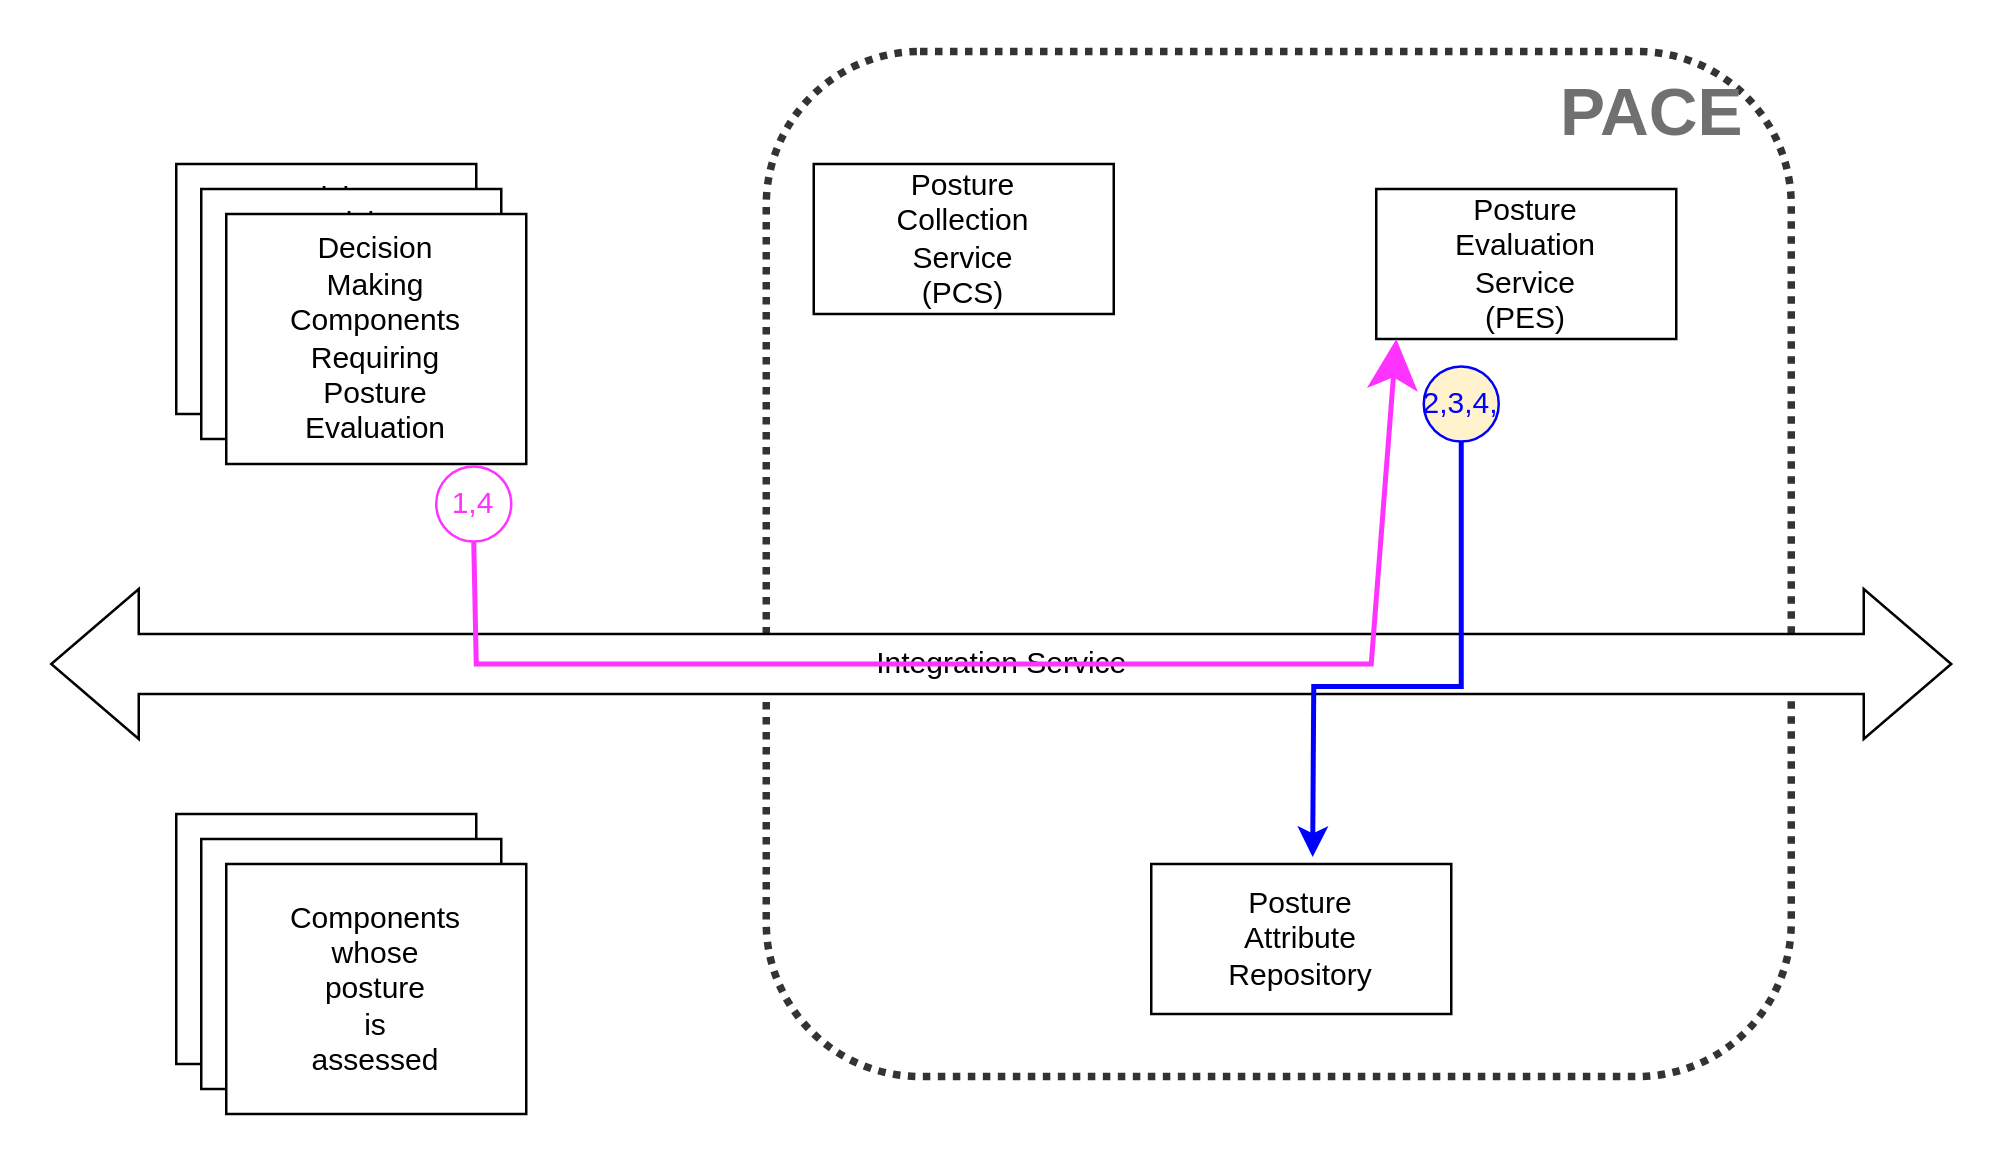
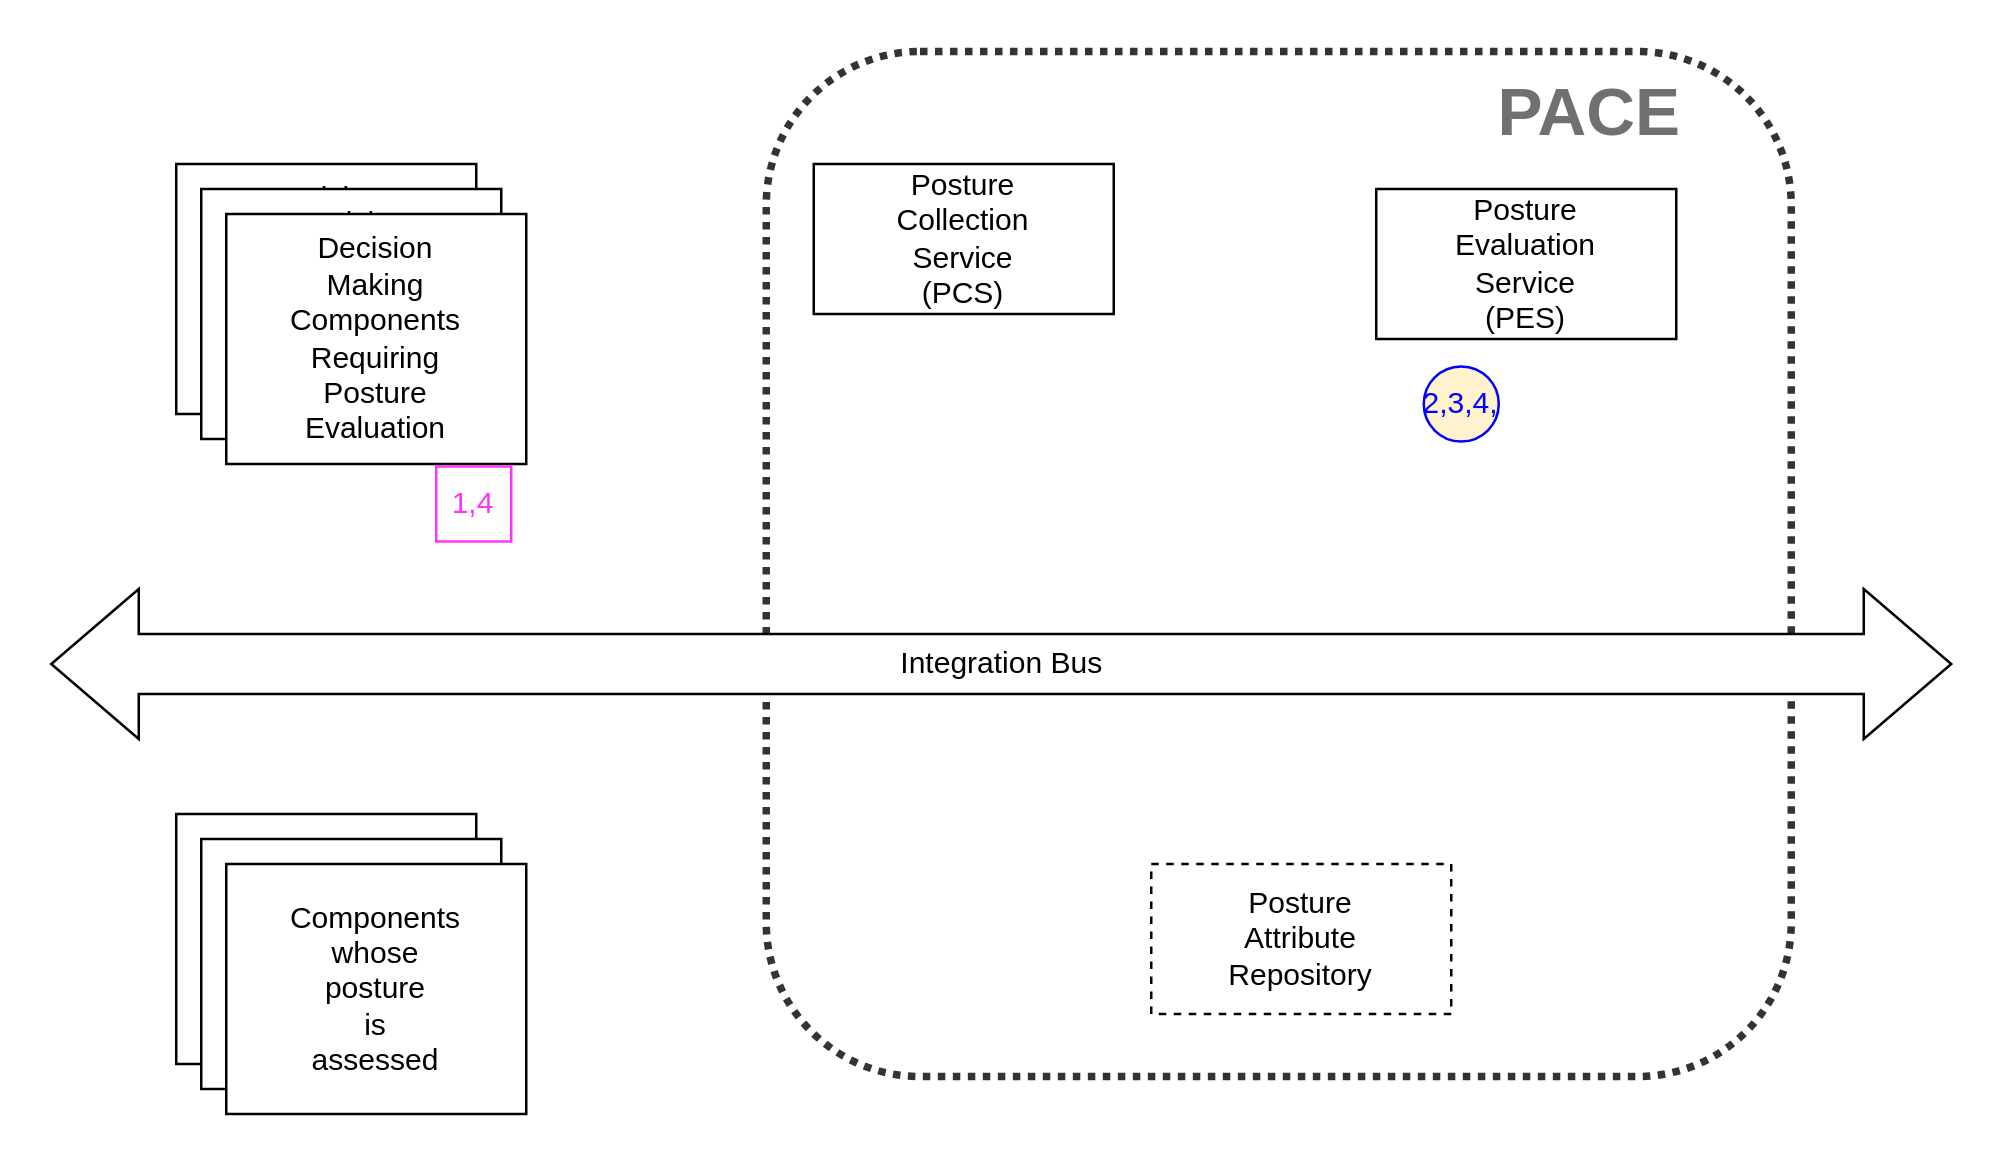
- <mxCell id="12" value="&lt;font color=&quot;#707070&quot;&gt;PACE&lt;/font&gt;" style="text;html=1;resizable=0;autosize=1;align=center;verticalAlign=middle;points=[];fillColor=none;strokeColor=none;rounded=0;dashed=1;dashPattern=1 1;opacity=80;fontStyle=1;fontSize=27;fontColor=#636363;" parent="1" vertex="1"><mxGeometry x="615" y="25" width="90" height="40" as="geometry" /></mxCell>
+ <mxCell id="12" value="&lt;font color=&quot;#707070&quot;&gt;PACE&lt;/font&gt;" style="text;html=1;resizable=0;autosize=1;align=center;verticalAlign=middle;points=[];fillColor=none;strokeColor=none;rounded=0;dashed=1;dashPattern=1 1;opacity=80;fontStyle=1;fontSize=27;fontColor=#636363;" parent="1" vertex="1"><mxGeometry x="590" y="25" width="90" height="40" as="geometry" /></mxCell>
- <mxCell id="15" value="&lt;font color=&quot;#ff33ff&quot;&gt;1,4&lt;/font&gt;" style="ellipse;whiteSpace=wrap;html=1;aspect=fixed;strokeColor=#FF33FF;" parent="1" vertex="1"><mxGeometry x="174" y="186" width="30" height="30" as="geometry" /></mxCell>
+ <mxCell id="15" value="&lt;font color=&quot;#ff33ff&quot;&gt;1,4&lt;/font&gt;" style="whiteSpace=wrap;html=1;aspect=fixed;strokeColor=#FF33FF;rounded=0;" parent="1" vertex="1"><mxGeometry x="174" y="186" width="30" height="30" as="geometry" /></mxCell>
- <mxCell id="3" value="Integration Service" style="html=1;shadow=0;dashed=0;align=center;verticalAlign=middle;shape=mxgraph.arrows2.twoWayArrow;dy=0.6;dx=35;" parent="1" vertex="1"><mxGeometry x="20" y="235" width="760" height="60" as="geometry" /></mxCell>
+ <mxCell id="3" value="Integration Bus" style="html=1;shadow=0;dashed=0;align=center;verticalAlign=middle;shape=mxgraph.arrows2.twoWayArrow;dy=0.6;dx=35;" parent="1" vertex="1"><mxGeometry x="20" y="235" width="760" height="60" as="geometry" /></mxCell>
- <mxCell id="11" value="" style="endArrow=classic;startArrow=none;html=1;rounded=0;entryX=0.067;entryY=1;entryDx=0;entryDy=0;strokeColor=#FF33FF;strokeWidth=2;startFill=0;endSize=14;exitX=0.5;exitY=1;exitDx=0;exitDy=0;entryPerimeter=0;" parent="1" source="15" target="5" edge="1"><mxGeometry width="50" height="50" relative="1" as="geometry"><mxPoint x="190" y="225" as="sourcePoint" /><mxPoint x="385.97" y="145" as="targetPoint" /><Array as="points"><mxPoint x="190" y="265" /><mxPoint x="548" y="265" /></Array></mxGeometry></mxCell>
- <mxCell id="17" value="" style="endArrow=none;startArrow=classic;html=1;rounded=0;strokeColor=#0000FF;strokeWidth=2;startFill=1;endSize=14;endFill=0;entryX=0.5;entryY=1;entryDx=0;entryDy=0;exitX=0.538;exitY=-0.047;exitDx=0;exitDy=0;exitPerimeter=0;" parent="1" source="6" edge="1" target="16"><mxGeometry width="50" height="50" relative="1" as="geometry"><mxPoint x="176.04" y="328" as="sourcePoint" /><mxPoint x="418.8" y="177.98" as="targetPoint" /><Array as="points"><mxPoint x="525" y="274" /><mxPoint x="584" y="274" /></Array></mxGeometry></mxCell>
- <mxCell id="6" value="Posture&lt;br&gt;Attribute&lt;br&gt;Repository" style="rounded=0;whiteSpace=wrap;html=1;" parent="1" vertex="1"><mxGeometry x="460" y="345" width="120" height="60" as="geometry" /></mxCell>
+ <mxCell id="6" value="Posture&lt;br&gt;Attribute&lt;br&gt;Repository" style="rounded=0;whiteSpace=wrap;html=1;dashed=1;" parent="1" vertex="1"><mxGeometry x="460" y="345" width="120" height="60" as="geometry" /></mxCell>
